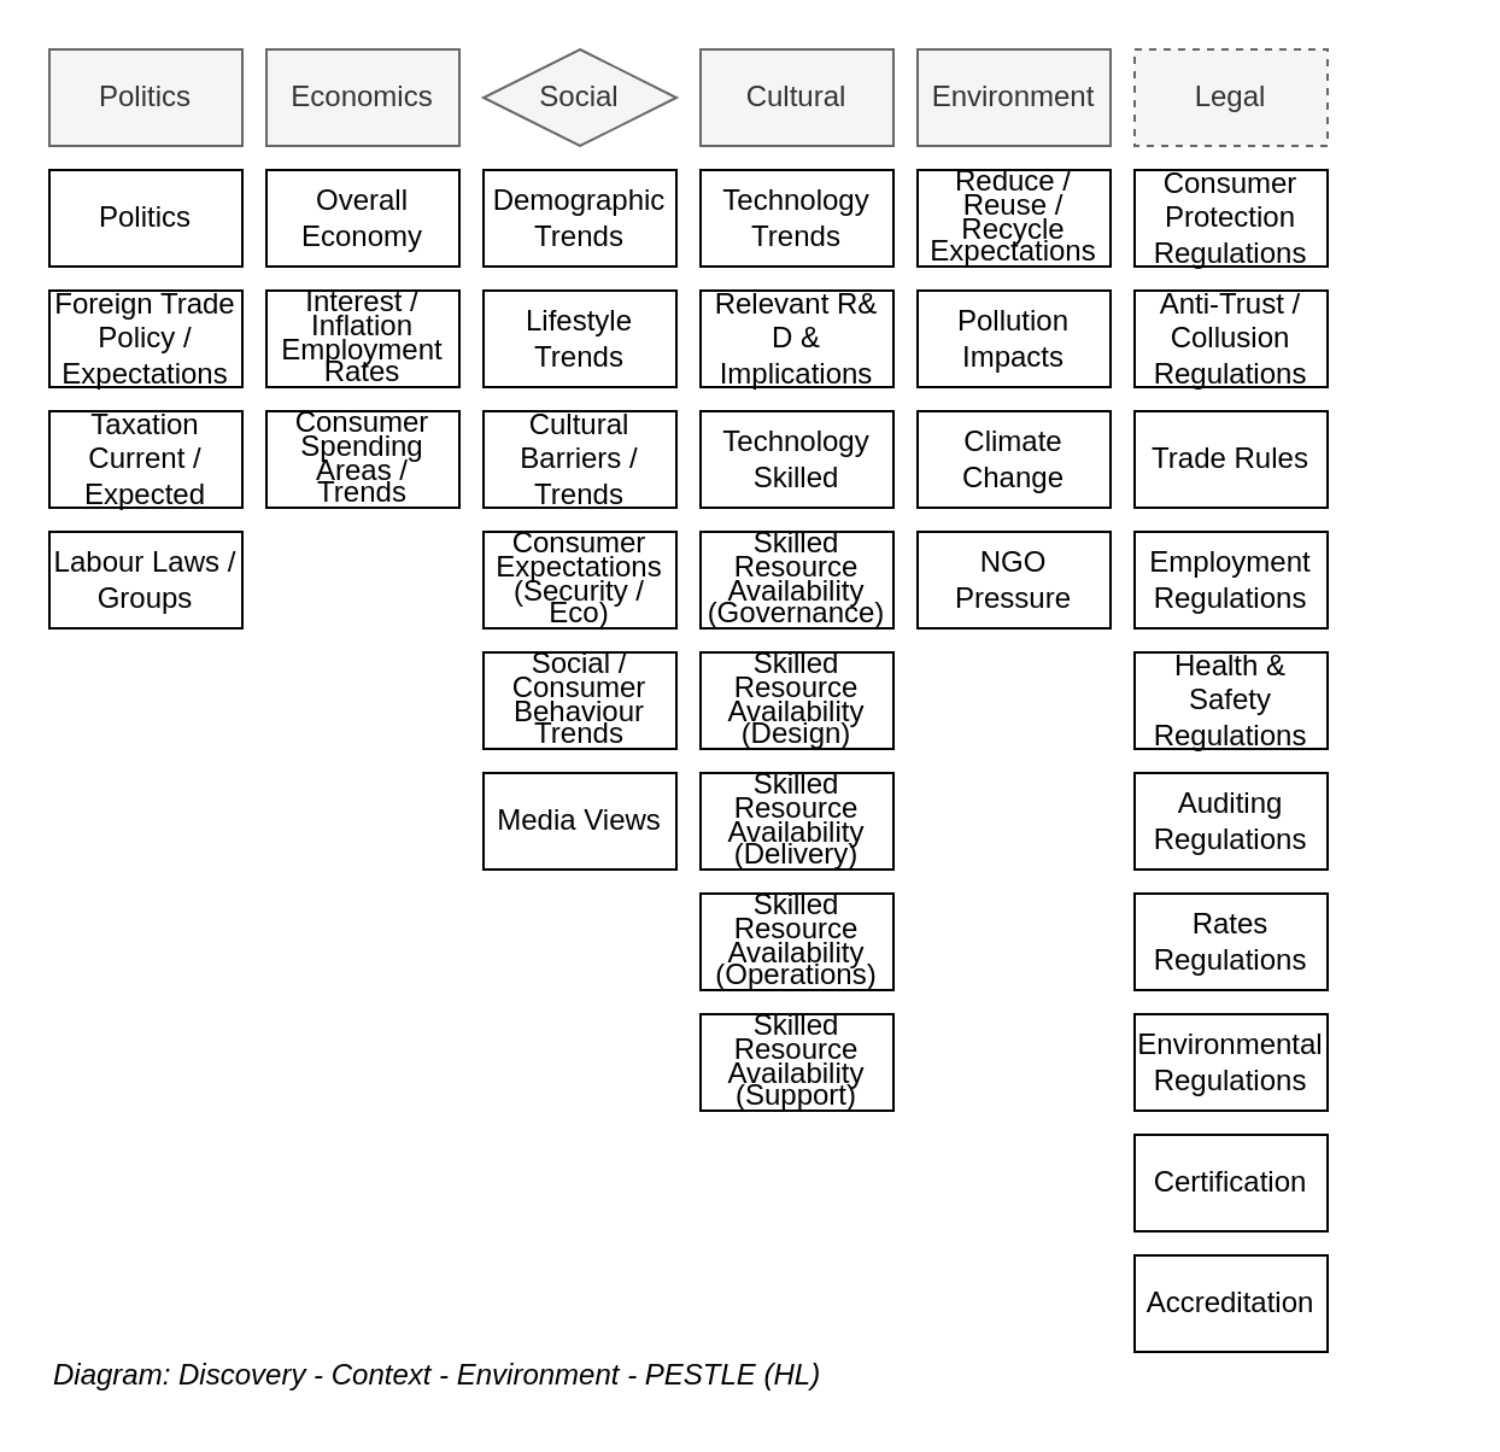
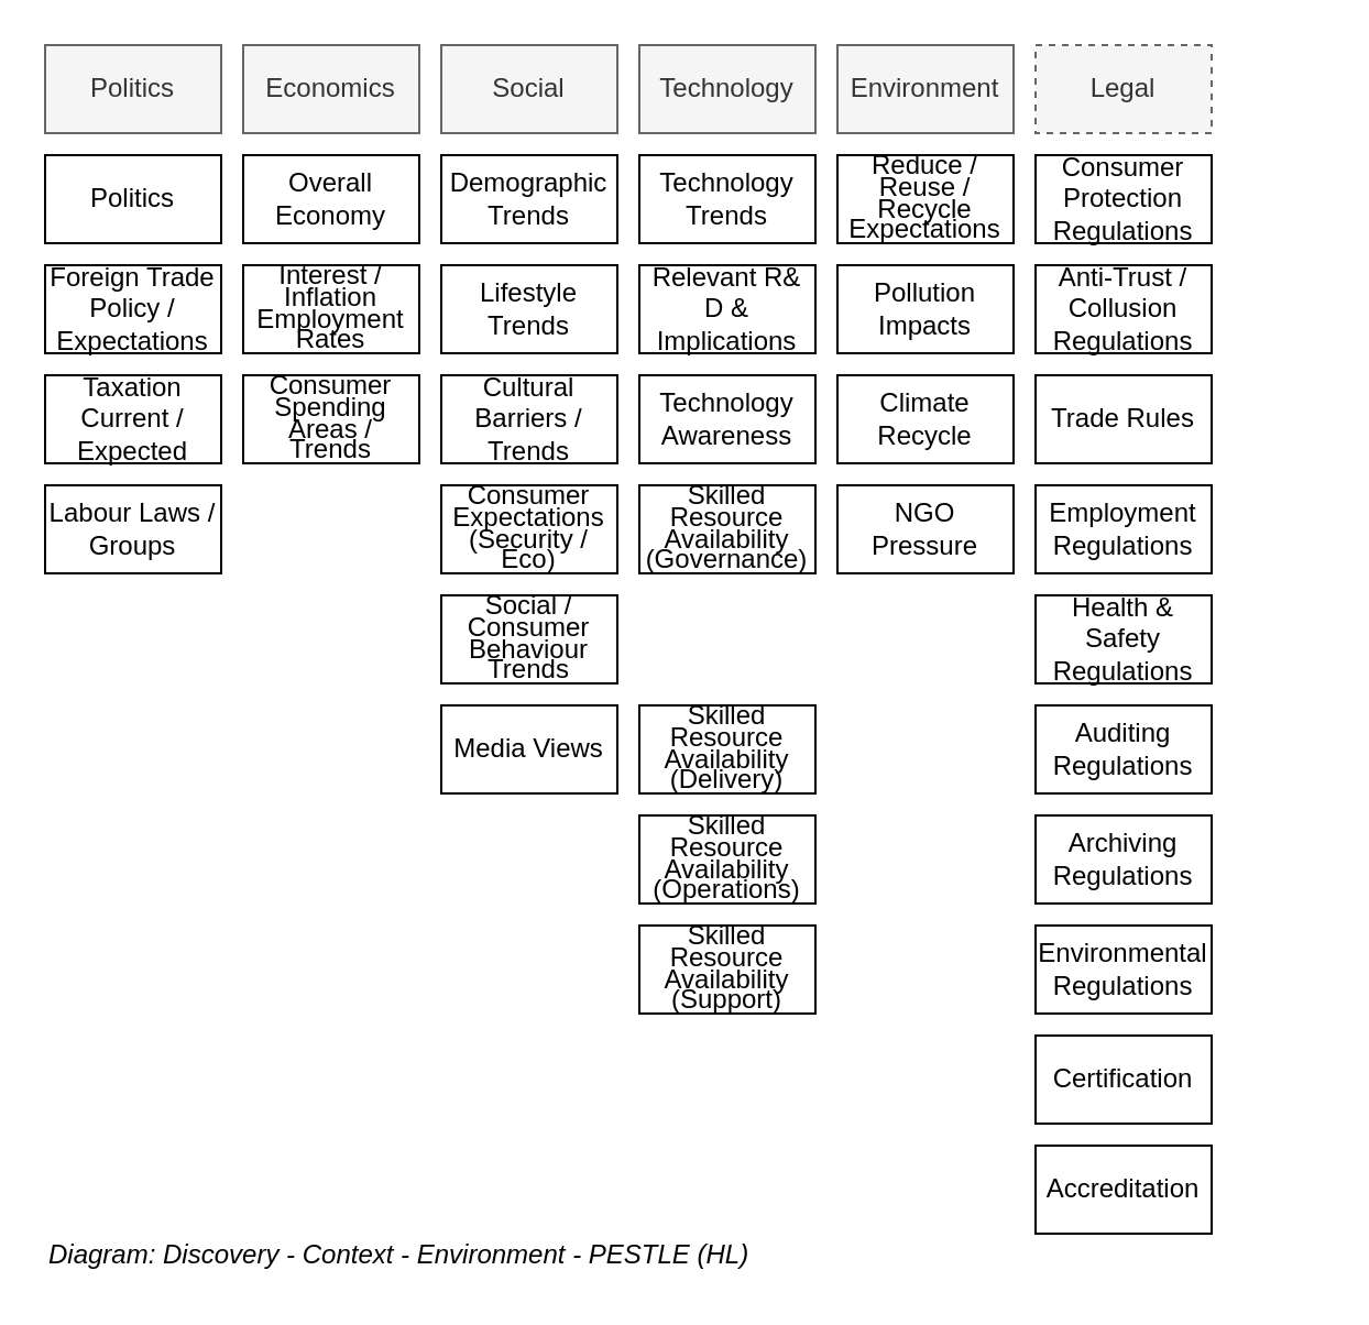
- <mxCell id="43" value="Social" style="rhombus;whiteSpace=wrap;html=1;shadow=0;glass=0;comic=0;strokeColor=#666666;fillColor=#f5f5f5;fontSize=12;align=center;fontColor=#333333;" vertex="1" parent="5"><mxGeometry x="200" y="20" width="80" height="40" as="geometry" /></mxCell>
+ <mxCell id="43" value="Social" style="rounded=0;whiteSpace=wrap;html=1;shadow=0;glass=0;comic=0;strokeColor=#666666;fillColor=#f5f5f5;fontSize=12;align=center;fontColor=#333333;" vertex="1" parent="5"><mxGeometry x="200" y="20" width="80" height="40" as="geometry" /></mxCell>
- <mxCell id="44" value="Cultural" style="rounded=0;whiteSpace=wrap;html=1;shadow=0;glass=0;comic=0;strokeColor=#666666;fillColor=#f5f5f5;fontSize=12;align=center;fontColor=#333333;" vertex="1" parent="5"><mxGeometry x="290" y="20" width="80" height="40" as="geometry" /></mxCell>
+ <mxCell id="44" value="Technology" style="rounded=0;whiteSpace=wrap;html=1;shadow=0;glass=0;comic=0;strokeColor=#666666;fillColor=#f5f5f5;fontSize=12;align=center;fontColor=#333333;" vertex="1" parent="5"><mxGeometry x="290" y="20" width="80" height="40" as="geometry" /></mxCell>
- <mxCell id="24" value="Technology Skilled" style="rounded=0;whiteSpace=wrap;html=1;shadow=0;glass=0;comic=0;strokeColor=default;fillColor=#ffffff;fontSize=12;align=center;" vertex="1" parent="5"><mxGeometry x="290" y="170" width="80" height="40" as="geometry" /></mxCell>
+ <mxCell id="24" value="Technology Awareness" style="rounded=0;whiteSpace=wrap;html=1;shadow=0;glass=0;comic=0;strokeColor=default;fillColor=#ffffff;fontSize=12;align=center;" vertex="1" parent="5"><mxGeometry x="290" y="170" width="80" height="40" as="geometry" /></mxCell>
- <mxCell id="13" value="Climate Change" style="rounded=0;whiteSpace=wrap;html=1;shadow=0;glass=0;comic=0;strokeColor=default;fillColor=#ffffff;fontSize=12;align=center;" vertex="1" parent="5"><mxGeometry x="380" y="170" width="80" height="40" as="geometry" /></mxCell>
+ <mxCell id="13" value="Climate Recycle" style="rounded=0;whiteSpace=wrap;html=1;shadow=0;glass=0;comic=0;strokeColor=default;fillColor=#ffffff;fontSize=12;align=center;" vertex="1" parent="5"><mxGeometry x="380" y="170" width="80" height="40" as="geometry" /></mxCell>
- <mxCell id="22" value="&lt;p style=&quot;line-height: 0.8;&quot;&gt;Skilled Resource Availability (Design)&lt;/p&gt;" style="rounded=0;whiteSpace=wrap;html=1;shadow=0;glass=0;comic=0;strokeColor=default;fillColor=#ffffff;fontSize=12;align=center;" vertex="1" parent="5"><mxGeometry x="290" y="270" width="80" height="40" as="geometry" /></mxCell>
- <mxCell id="38" value="Rates Regulations" style="rounded=0;whiteSpace=wrap;html=1;shadow=0;glass=0;comic=0;strokeColor=default;fillColor=#ffffff;fontSize=12;align=center;" vertex="1" parent="5"><mxGeometry x="470" y="370" width="80" height="40" as="geometry" /></mxCell>
+ <mxCell id="38" value="Archiving Regulations" style="rounded=0;whiteSpace=wrap;html=1;shadow=0;glass=0;comic=0;strokeColor=default;fillColor=#ffffff;fontSize=12;align=center;" vertex="1" parent="5"><mxGeometry x="470" y="370" width="80" height="40" as="geometry" /></mxCell>
